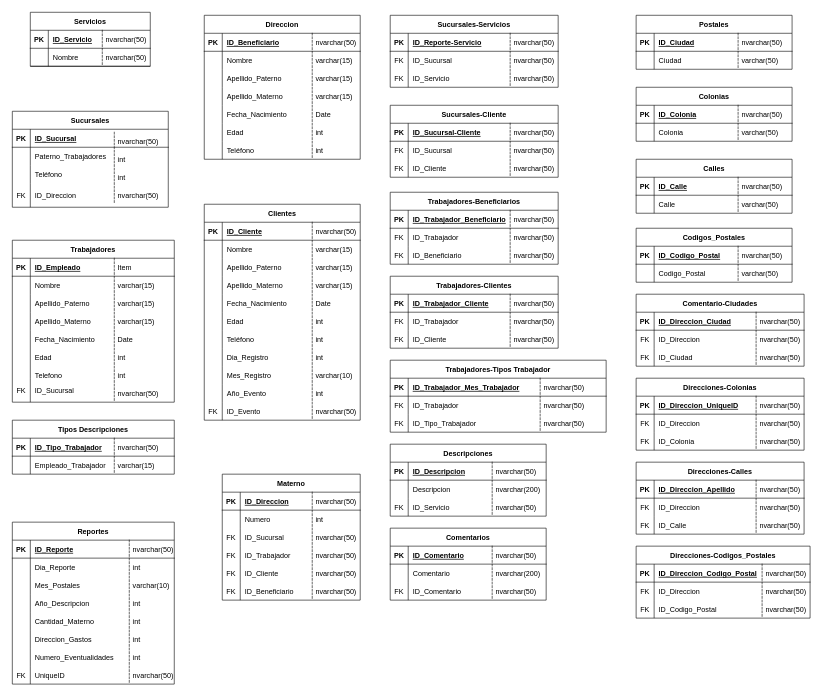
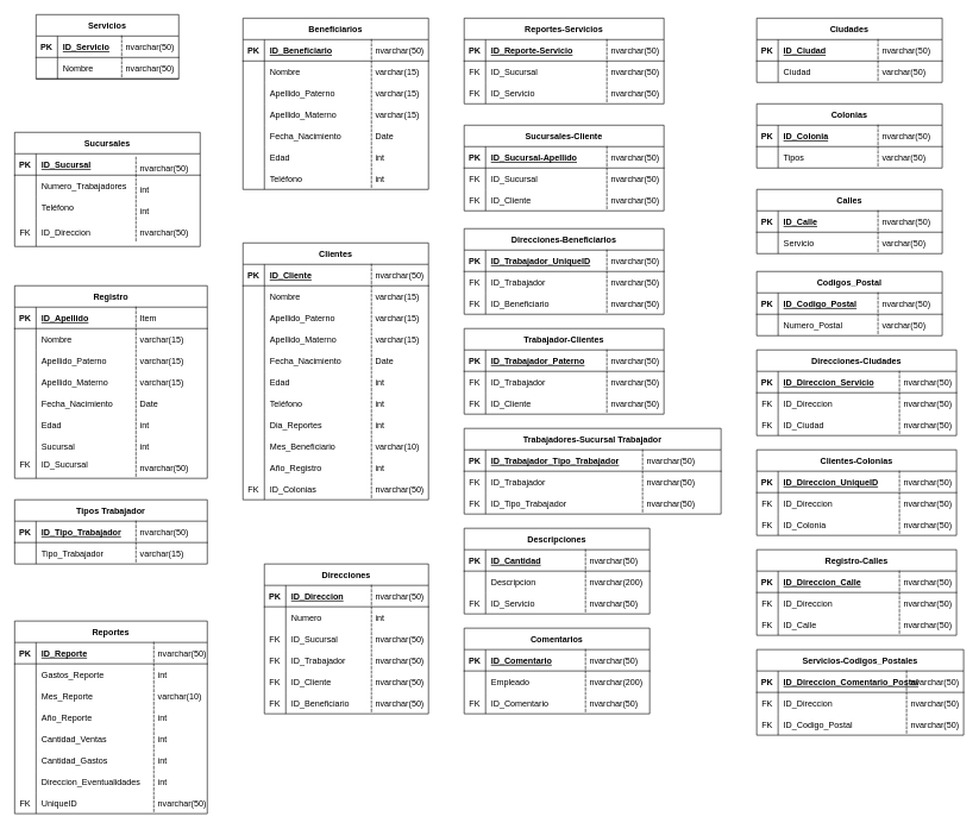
- <mxCell id="165" value="Direccion" style="shape=table;startSize=30;container=1;collapsible=1;childLayout=tableLayout;fixedRows=1;rowLines=0;fontStyle=1;align=center;resizeLast=1;" vertex="1" parent="1"><mxGeometry x="340" y="25" width="260" height="240" as="geometry" /></mxCell>
+ <mxCell id="165" value="Beneficiarios" style="shape=table;startSize=30;container=1;collapsible=1;childLayout=tableLayout;fixedRows=1;rowLines=0;fontStyle=1;align=center;resizeLast=1;" vertex="1" parent="1"><mxGeometry x="340" y="25" width="260" height="240" as="geometry" /></mxCell>
- <mxCell id="242" value="Sucursales-Servicios" style="shape=table;startSize=30;container=1;collapsible=1;childLayout=tableLayout;fixedRows=1;rowLines=0;fontStyle=1;align=center;resizeLast=1;" vertex="1" parent="1"><mxGeometry x="650" y="25" width="280" height="120" as="geometry" /></mxCell>
+ <mxCell id="242" value="Reportes-Servicios" style="shape=table;startSize=30;container=1;collapsible=1;childLayout=tableLayout;fixedRows=1;rowLines=0;fontStyle=1;align=center;resizeLast=1;" vertex="1" parent="1"><mxGeometry x="650" y="25" width="280" height="120" as="geometry" /></mxCell>
- <mxCell id="354" value="Postales" style="shape=table;startSize=30;container=1;collapsible=1;childLayout=tableLayout;fixedRows=1;rowLines=0;fontStyle=1;align=center;resizeLast=1;" vertex="1" parent="1"><mxGeometry x="1060" y="25" width="260" height="90" as="geometry" /></mxCell>
+ <mxCell id="354" value="Ciudades" style="shape=table;startSize=30;container=1;collapsible=1;childLayout=tableLayout;fixedRows=1;rowLines=0;fontStyle=1;align=center;resizeLast=1;" vertex="1" parent="1"><mxGeometry x="1060" y="25" width="260" height="90" as="geometry" /></mxCell>
- <mxCell id="261" value="ID_Sucursal-Cliente" style="shape=partialRectangle;connectable=0;fillColor=none;top=0;left=0;bottom=0;right=0;align=left;spacingLeft=6;fontStyle=5;overflow=hidden;" vertex="1" parent="259"><mxGeometry x="30" width="250" height="30" as="geometry"><mxRectangle width="250" height="30" as="alternateBounds" /></mxGeometry></mxCell>
+ <mxCell id="261" value="ID_Sucursal-Apellido" style="shape=partialRectangle;connectable=0;fillColor=none;top=0;left=0;bottom=0;right=0;align=left;spacingLeft=6;fontStyle=5;overflow=hidden;" vertex="1" parent="259"><mxGeometry x="30" width="250" height="30" as="geometry"><mxRectangle width="250" height="30" as="alternateBounds" /></mxGeometry></mxCell>
- <mxCell id="371" value="Colonia" style="shape=partialRectangle;connectable=0;fillColor=none;top=0;left=0;bottom=0;right=0;align=left;spacingLeft=6;overflow=hidden;" vertex="1" parent="369"><mxGeometry x="30" width="230" height="30" as="geometry"><mxRectangle width="230" height="30" as="alternateBounds" /></mxGeometry></mxCell>
+ <mxCell id="371" value="Tipos" style="shape=partialRectangle;connectable=0;fillColor=none;top=0;left=0;bottom=0;right=0;align=left;spacingLeft=6;overflow=hidden;" vertex="1" parent="369"><mxGeometry x="30" width="230" height="30" as="geometry"><mxRectangle width="230" height="30" as="alternateBounds" /></mxGeometry></mxCell>
- <mxCell id="51" value="Paterno_Trabajadores" style="shape=partialRectangle;connectable=0;fillColor=none;top=0;left=0;bottom=0;right=0;align=left;spacingLeft=6;overflow=hidden;" vertex="1" parent="49"><mxGeometry x="30" width="230" height="30" as="geometry"><mxRectangle width="230" height="30" as="alternateBounds" /></mxGeometry></mxCell>
+ <mxCell id="51" value="Numero_Trabajadores" style="shape=partialRectangle;connectable=0;fillColor=none;top=0;left=0;bottom=0;right=0;align=left;spacingLeft=6;overflow=hidden;" vertex="1" parent="49"><mxGeometry x="30" width="230" height="30" as="geometry"><mxRectangle width="230" height="30" as="alternateBounds" /></mxGeometry></mxCell>
- <mxCell id="274" value="Trabajadores-Beneficiarios" style="shape=table;startSize=30;container=1;collapsible=1;childLayout=tableLayout;fixedRows=1;rowLines=0;fontStyle=1;align=center;resizeLast=1;" vertex="1" parent="1"><mxGeometry x="650" y="320" width="280" height="120" as="geometry" /></mxCell>
+ <mxCell id="274" value="Direcciones-Beneficiarios" style="shape=table;startSize=30;container=1;collapsible=1;childLayout=tableLayout;fixedRows=1;rowLines=0;fontStyle=1;align=center;resizeLast=1;" vertex="1" parent="1"><mxGeometry x="650" y="320" width="280" height="120" as="geometry" /></mxCell>
- <mxCell id="382" value="Calle" style="shape=partialRectangle;connectable=0;fillColor=none;top=0;left=0;bottom=0;right=0;align=left;spacingLeft=6;overflow=hidden;" vertex="1" parent="380"><mxGeometry x="30" width="230" height="30" as="geometry"><mxRectangle width="230" height="30" as="alternateBounds" /></mxGeometry></mxCell>
+ <mxCell id="382" value="Servicio" style="shape=partialRectangle;connectable=0;fillColor=none;top=0;left=0;bottom=0;right=0;align=left;spacingLeft=6;overflow=hidden;" vertex="1" parent="380"><mxGeometry x="30" width="230" height="30" as="geometry"><mxRectangle width="230" height="30" as="alternateBounds" /></mxGeometry></mxCell>
- <mxCell id="277" value="ID_Trabajador_Beneficiario" style="shape=partialRectangle;connectable=0;fillColor=none;top=0;left=0;bottom=0;right=0;align=left;spacingLeft=6;fontStyle=5;overflow=hidden;" vertex="1" parent="275"><mxGeometry x="30" width="250" height="30" as="geometry"><mxRectangle width="250" height="30" as="alternateBounds" /></mxGeometry></mxCell>
+ <mxCell id="277" value="ID_Trabajador_UniqueID" style="shape=partialRectangle;connectable=0;fillColor=none;top=0;left=0;bottom=0;right=0;align=left;spacingLeft=6;fontStyle=5;overflow=hidden;" vertex="1" parent="275"><mxGeometry x="30" width="250" height="30" as="geometry"><mxRectangle width="250" height="30" as="alternateBounds" /></mxGeometry></mxCell>
- <mxCell id="387" value="Codigos_Postales" style="shape=table;startSize=30;container=1;collapsible=1;childLayout=tableLayout;fixedRows=1;rowLines=0;fontStyle=1;align=center;resizeLast=1;" vertex="1" parent="1"><mxGeometry x="1060" y="380" width="260" height="90" as="geometry" /></mxCell>
+ <mxCell id="387" value="Codigos_Postal" style="shape=table;startSize=30;container=1;collapsible=1;childLayout=tableLayout;fixedRows=1;rowLines=0;fontStyle=1;align=center;resizeLast=1;" vertex="1" parent="1"><mxGeometry x="1060" y="380" width="260" height="90" as="geometry" /></mxCell>
- <mxCell id="69" value="Trabajadores" style="shape=table;startSize=30;container=1;collapsible=1;childLayout=tableLayout;fixedRows=1;rowLines=0;fontStyle=1;align=center;resizeLast=1;" vertex="1" parent="1"><mxGeometry x="20" y="400" width="270" height="270" as="geometry" /></mxCell>
+ <mxCell id="69" value="Registro" style="shape=table;startSize=30;container=1;collapsible=1;childLayout=tableLayout;fixedRows=1;rowLines=0;fontStyle=1;align=center;resizeLast=1;" vertex="1" parent="1"><mxGeometry x="20" y="400" width="270" height="270" as="geometry" /></mxCell>
- <mxCell id="72" value="ID_Empleado" style="shape=partialRectangle;connectable=0;fillColor=none;top=0;left=0;bottom=0;right=0;align=left;spacingLeft=6;fontStyle=5;overflow=hidden;" vertex="1" parent="70"><mxGeometry x="30" width="240" height="30" as="geometry"><mxRectangle width="240" height="30" as="alternateBounds" /></mxGeometry></mxCell>
+ <mxCell id="72" value="ID_Apellido" style="shape=partialRectangle;connectable=0;fillColor=none;top=0;left=0;bottom=0;right=0;align=left;spacingLeft=6;fontStyle=5;overflow=hidden;" vertex="1" parent="70"><mxGeometry x="30" width="240" height="30" as="geometry"><mxRectangle width="240" height="30" as="alternateBounds" /></mxGeometry></mxCell>
- <mxCell id="393" value="Codigo_Postal" style="shape=partialRectangle;connectable=0;fillColor=none;top=0;left=0;bottom=0;right=0;align=left;spacingLeft=6;overflow=hidden;" vertex="1" parent="391"><mxGeometry x="30" width="230" height="30" as="geometry"><mxRectangle width="230" height="30" as="alternateBounds" /></mxGeometry></mxCell>
+ <mxCell id="393" value="Numero_Postal" style="shape=partialRectangle;connectable=0;fillColor=none;top=0;left=0;bottom=0;right=0;align=left;spacingLeft=6;overflow=hidden;" vertex="1" parent="391"><mxGeometry x="30" width="230" height="30" as="geometry"><mxRectangle width="230" height="30" as="alternateBounds" /></mxGeometry></mxCell>
- <mxCell id="290" value="Trabajadores-Clientes" style="shape=table;startSize=30;container=1;collapsible=1;childLayout=tableLayout;fixedRows=1;rowLines=0;fontStyle=1;align=center;resizeLast=1;" vertex="1" parent="1"><mxGeometry x="650" y="460" width="280" height="120" as="geometry" /></mxCell>
+ <mxCell id="290" value="Trabajador-Clientes" style="shape=table;startSize=30;container=1;collapsible=1;childLayout=tableLayout;fixedRows=1;rowLines=0;fontStyle=1;align=center;resizeLast=1;" vertex="1" parent="1"><mxGeometry x="650" y="460" width="280" height="120" as="geometry" /></mxCell>
- <mxCell id="293" value="ID_Trabajador_Cliente" style="shape=partialRectangle;connectable=0;fillColor=none;top=0;left=0;bottom=0;right=0;align=left;spacingLeft=6;fontStyle=5;overflow=hidden;" vertex="1" parent="291"><mxGeometry x="30" width="250" height="30" as="geometry"><mxRectangle width="250" height="30" as="alternateBounds" /></mxGeometry></mxCell>
+ <mxCell id="293" value="ID_Trabajador_Paterno" style="shape=partialRectangle;connectable=0;fillColor=none;top=0;left=0;bottom=0;right=0;align=left;spacingLeft=6;fontStyle=5;overflow=hidden;" vertex="1" parent="291"><mxGeometry x="30" width="250" height="30" as="geometry"><mxRectangle width="250" height="30" as="alternateBounds" /></mxGeometry></mxCell>
- <mxCell id="410" value="Comentario-Ciudades" style="shape=table;startSize=30;container=1;collapsible=1;childLayout=tableLayout;fixedRows=1;rowLines=0;fontStyle=1;align=center;resizeLast=1;" vertex="1" parent="1"><mxGeometry x="1060" y="490" width="280" height="120" as="geometry" /></mxCell>
+ <mxCell id="410" value="Direcciones-Ciudades" style="shape=table;startSize=30;container=1;collapsible=1;childLayout=tableLayout;fixedRows=1;rowLines=0;fontStyle=1;align=center;resizeLast=1;" vertex="1" parent="1"><mxGeometry x="1060" y="490" width="280" height="120" as="geometry" /></mxCell>
- <mxCell id="413" value="ID_Direccion_Ciudad" style="shape=partialRectangle;connectable=0;fillColor=none;top=0;left=0;bottom=0;right=0;align=left;spacingLeft=6;fontStyle=5;overflow=hidden;" vertex="1" parent="411"><mxGeometry x="30" width="250" height="30" as="geometry"><mxRectangle width="250" height="30" as="alternateBounds" /></mxGeometry></mxCell>
+ <mxCell id="413" value="ID_Direccion_Servicio" style="shape=partialRectangle;connectable=0;fillColor=none;top=0;left=0;bottom=0;right=0;align=left;spacingLeft=6;fontStyle=5;overflow=hidden;" vertex="1" parent="411"><mxGeometry x="30" width="250" height="30" as="geometry"><mxRectangle width="250" height="30" as="alternateBounds" /></mxGeometry></mxCell>
- <mxCell id="35" value="Dia_Registro" style="shape=partialRectangle;connectable=0;fillColor=none;top=0;left=0;bottom=0;right=0;align=left;spacingLeft=6;overflow=hidden;" vertex="1" parent="33"><mxGeometry x="30" width="230" height="30" as="geometry"><mxRectangle width="230" height="30" as="alternateBounds" /></mxGeometry></mxCell>
+ <mxCell id="35" value="Dia_Reportes" style="shape=partialRectangle;connectable=0;fillColor=none;top=0;left=0;bottom=0;right=0;align=left;spacingLeft=6;overflow=hidden;" vertex="1" parent="33"><mxGeometry x="30" width="230" height="30" as="geometry"><mxRectangle width="230" height="30" as="alternateBounds" /></mxGeometry></mxCell>
- <mxCell id="306" value="Trabajadores-Tipos Trabajador" style="shape=table;startSize=30;container=1;collapsible=1;childLayout=tableLayout;fixedRows=1;rowLines=0;fontStyle=1;align=center;resizeLast=1;" vertex="1" parent="1"><mxGeometry x="650" y="600" width="360" height="120" as="geometry" /></mxCell>
+ <mxCell id="306" value="Trabajadores-Sucursal Trabajador" style="shape=table;startSize=30;container=1;collapsible=1;childLayout=tableLayout;fixedRows=1;rowLines=0;fontStyle=1;align=center;resizeLast=1;" vertex="1" parent="1"><mxGeometry x="650" y="600" width="360" height="120" as="geometry" /></mxCell>
- <mxCell id="92" value="Telefono" style="shape=partialRectangle;connectable=0;fillColor=none;top=0;left=0;bottom=0;right=0;align=left;spacingLeft=6;overflow=hidden;" vertex="1" parent="1"><mxGeometry x="50" y="610" width="150" height="30" as="geometry"><mxRectangle width="150" height="30" as="alternateBounds" /></mxGeometry></mxCell>
+ <mxCell id="92" value="Sucursal" style="shape=partialRectangle;connectable=0;fillColor=none;top=0;left=0;bottom=0;right=0;align=left;spacingLeft=6;overflow=hidden;" vertex="1" parent="1"><mxGeometry x="50" y="610" width="150" height="30" as="geometry"><mxRectangle width="150" height="30" as="alternateBounds" /></mxGeometry></mxCell>
- <mxCell id="38" value="Mes_Registro" style="shape=partialRectangle;connectable=0;fillColor=none;top=0;left=0;bottom=0;right=0;align=left;spacingLeft=6;overflow=hidden;" vertex="1" parent="36"><mxGeometry x="30" width="230" height="30" as="geometry"><mxRectangle width="230" height="30" as="alternateBounds" /></mxGeometry></mxCell>
+ <mxCell id="38" value="Mes_Beneficiario" style="shape=partialRectangle;connectable=0;fillColor=none;top=0;left=0;bottom=0;right=0;align=left;spacingLeft=6;overflow=hidden;" vertex="1" parent="36"><mxGeometry x="30" width="230" height="30" as="geometry"><mxRectangle width="230" height="30" as="alternateBounds" /></mxGeometry></mxCell>
- <mxCell id="309" value="ID_Trabajador_Mes_Trabajador" style="shape=partialRectangle;connectable=0;fillColor=none;top=0;left=0;bottom=0;right=0;align=left;spacingLeft=6;fontStyle=5;overflow=hidden;" vertex="1" parent="307"><mxGeometry x="30" width="330" height="30" as="geometry"><mxRectangle width="330" height="30" as="alternateBounds" /></mxGeometry></mxCell>
+ <mxCell id="309" value="ID_Trabajador_Tipo_Trabajador" style="shape=partialRectangle;connectable=0;fillColor=none;top=0;left=0;bottom=0;right=0;align=left;spacingLeft=6;fontStyle=5;overflow=hidden;" vertex="1" parent="307"><mxGeometry x="30" width="330" height="30" as="geometry"><mxRectangle width="330" height="30" as="alternateBounds" /></mxGeometry></mxCell>
- <mxCell id="426" value="Direcciones-Colonias" style="shape=table;startSize=30;container=1;collapsible=1;childLayout=tableLayout;fixedRows=1;rowLines=0;fontStyle=1;align=center;resizeLast=1;" vertex="1" parent="1"><mxGeometry x="1060" y="630" width="280" height="120" as="geometry" /></mxCell>
+ <mxCell id="426" value="Clientes-Colonias" style="shape=table;startSize=30;container=1;collapsible=1;childLayout=tableLayout;fixedRows=1;rowLines=0;fontStyle=1;align=center;resizeLast=1;" vertex="1" parent="1"><mxGeometry x="1060" y="630" width="280" height="120" as="geometry" /></mxCell>
- <mxCell id="41" value="Año_Evento" style="shape=partialRectangle;connectable=0;fillColor=none;top=0;left=0;bottom=0;right=0;align=left;spacingLeft=6;overflow=hidden;" vertex="1" parent="39"><mxGeometry x="30" width="230" height="30" as="geometry"><mxRectangle width="230" height="30" as="alternateBounds" /></mxGeometry></mxCell>
+ <mxCell id="41" value="Año_Registro" style="shape=partialRectangle;connectable=0;fillColor=none;top=0;left=0;bottom=0;right=0;align=left;spacingLeft=6;overflow=hidden;" vertex="1" parent="39"><mxGeometry x="30" width="230" height="30" as="geometry"><mxRectangle width="230" height="30" as="alternateBounds" /></mxGeometry></mxCell>
- <mxCell id="44" value="ID_Evento" style="shape=partialRectangle;connectable=0;fillColor=none;top=0;left=0;bottom=0;right=0;align=left;spacingLeft=6;fontStyle=0;overflow=hidden;" vertex="1" parent="42"><mxGeometry x="30" width="230" height="30" as="geometry"><mxRectangle width="230" height="30" as="alternateBounds" /></mxGeometry></mxCell>
+ <mxCell id="44" value="ID_Colonias" style="shape=partialRectangle;connectable=0;fillColor=none;top=0;left=0;bottom=0;right=0;align=left;spacingLeft=6;fontStyle=0;overflow=hidden;" vertex="1" parent="42"><mxGeometry x="30" width="230" height="30" as="geometry"><mxRectangle width="230" height="30" as="alternateBounds" /></mxGeometry></mxCell>
- <mxCell id="109" value="Tipos Descripciones" style="shape=table;startSize=30;container=1;collapsible=1;childLayout=tableLayout;fixedRows=1;rowLines=0;fontStyle=1;align=center;resizeLast=1;" vertex="1" parent="1"><mxGeometry x="20" y="700" width="270" height="90" as="geometry" /></mxCell>
+ <mxCell id="109" value="Tipos Trabajador" style="shape=table;startSize=30;container=1;collapsible=1;childLayout=tableLayout;fixedRows=1;rowLines=0;fontStyle=1;align=center;resizeLast=1;" vertex="1" parent="1"><mxGeometry x="20" y="700" width="270" height="90" as="geometry" /></mxCell>
- <mxCell id="115" value="Empleado_Trabajador" style="shape=partialRectangle;connectable=0;fillColor=none;top=0;left=0;bottom=0;right=0;align=left;spacingLeft=6;overflow=hidden;" vertex="1" parent="113"><mxGeometry x="30" width="240" height="30" as="geometry"><mxRectangle width="240" height="30" as="alternateBounds" /></mxGeometry></mxCell>
+ <mxCell id="115" value="Tipo_Trabajador" style="shape=partialRectangle;connectable=0;fillColor=none;top=0;left=0;bottom=0;right=0;align=left;spacingLeft=6;overflow=hidden;" vertex="1" parent="113"><mxGeometry x="30" width="240" height="30" as="geometry"><mxRectangle width="240" height="30" as="alternateBounds" /></mxGeometry></mxCell>
- <mxCell id="325" value="ID_Descripcion" style="shape=partialRectangle;connectable=0;fillColor=none;top=0;left=0;bottom=0;right=0;align=left;spacingLeft=6;fontStyle=5;overflow=hidden;" vertex="1" parent="323"><mxGeometry x="30" width="230" height="30" as="geometry"><mxRectangle width="230" height="30" as="alternateBounds" /></mxGeometry></mxCell>
+ <mxCell id="325" value="ID_Cantidad" style="shape=partialRectangle;connectable=0;fillColor=none;top=0;left=0;bottom=0;right=0;align=left;spacingLeft=6;fontStyle=5;overflow=hidden;" vertex="1" parent="323"><mxGeometry x="30" width="230" height="30" as="geometry"><mxRectangle width="230" height="30" as="alternateBounds" /></mxGeometry></mxCell>
- <mxCell id="442" value="Direcciones-Calles" style="shape=table;startSize=30;container=1;collapsible=1;childLayout=tableLayout;fixedRows=1;rowLines=0;fontStyle=1;align=center;resizeLast=1;" vertex="1" parent="1"><mxGeometry x="1060" y="770" width="280" height="120" as="geometry" /></mxCell>
+ <mxCell id="442" value="Registro-Calles" style="shape=table;startSize=30;container=1;collapsible=1;childLayout=tableLayout;fixedRows=1;rowLines=0;fontStyle=1;align=center;resizeLast=1;" vertex="1" parent="1"><mxGeometry x="1060" y="770" width="280" height="120" as="geometry" /></mxCell>
- <mxCell id="223" value="Materno" style="shape=table;startSize=30;container=1;collapsible=1;childLayout=tableLayout;fixedRows=1;rowLines=0;fontStyle=1;align=center;resizeLast=1;" vertex="1" parent="1"><mxGeometry x="370" y="790" width="230" height="210" as="geometry" /></mxCell>
+ <mxCell id="223" value="Direcciones" style="shape=table;startSize=30;container=1;collapsible=1;childLayout=tableLayout;fixedRows=1;rowLines=0;fontStyle=1;align=center;resizeLast=1;" vertex="1" parent="1"><mxGeometry x="370" y="790" width="230" height="210" as="geometry" /></mxCell>
- <mxCell id="445" value="ID_Direccion_Apellido" style="shape=partialRectangle;connectable=0;fillColor=none;top=0;left=0;bottom=0;right=0;align=left;spacingLeft=6;fontStyle=5;overflow=hidden;" vertex="1" parent="443"><mxGeometry x="30" width="250" height="30" as="geometry"><mxRectangle width="250" height="30" as="alternateBounds" /></mxGeometry></mxCell>
+ <mxCell id="445" value="ID_Direccion_Calle" style="shape=partialRectangle;connectable=0;fillColor=none;top=0;left=0;bottom=0;right=0;align=left;spacingLeft=6;fontStyle=5;overflow=hidden;" vertex="1" parent="443"><mxGeometry x="30" width="250" height="30" as="geometry"><mxRectangle width="250" height="30" as="alternateBounds" /></mxGeometry></mxCell>
- <mxCell id="458" value="Direcciones-Codigos_Postales" style="shape=table;startSize=30;container=1;collapsible=1;childLayout=tableLayout;fixedRows=1;rowLines=0;fontStyle=1;align=center;resizeLast=1;" vertex="1" parent="1"><mxGeometry x="1060" y="910" width="290" height="120" as="geometry" /></mxCell>
+ <mxCell id="458" value="Servicios-Codigos_Postales" style="shape=table;startSize=30;container=1;collapsible=1;childLayout=tableLayout;fixedRows=1;rowLines=0;fontStyle=1;align=center;resizeLast=1;" vertex="1" parent="1"><mxGeometry x="1060" y="910" width="290" height="120" as="geometry" /></mxCell>
- <mxCell id="126" value="Dia_Reporte" style="shape=partialRectangle;connectable=0;fillColor=none;top=0;left=0;bottom=0;right=0;align=left;spacingLeft=6;overflow=hidden;" vertex="1" parent="124"><mxGeometry x="30" width="240" height="30" as="geometry"><mxRectangle width="240" height="30" as="alternateBounds" /></mxGeometry></mxCell>
+ <mxCell id="126" value="Gastos_Reporte" style="shape=partialRectangle;connectable=0;fillColor=none;top=0;left=0;bottom=0;right=0;align=left;spacingLeft=6;overflow=hidden;" vertex="1" parent="124"><mxGeometry x="30" width="240" height="30" as="geometry"><mxRectangle width="240" height="30" as="alternateBounds" /></mxGeometry></mxCell>
- <mxCell id="344" value="Comentario" style="shape=partialRectangle;connectable=0;fillColor=none;top=0;left=0;bottom=0;right=0;align=left;spacingLeft=6;overflow=hidden;" vertex="1" parent="342"><mxGeometry x="30" width="230" height="30" as="geometry"><mxRectangle width="230" height="30" as="alternateBounds" /></mxGeometry></mxCell>
+ <mxCell id="344" value="Empleado" style="shape=partialRectangle;connectable=0;fillColor=none;top=0;left=0;bottom=0;right=0;align=left;spacingLeft=6;overflow=hidden;" vertex="1" parent="342"><mxGeometry x="30" width="230" height="30" as="geometry"><mxRectangle width="230" height="30" as="alternateBounds" /></mxGeometry></mxCell>
- <mxCell id="461" value="ID_Direccion_Codigo_Postal" style="shape=partialRectangle;connectable=0;fillColor=none;top=0;left=0;bottom=0;right=0;align=left;spacingLeft=6;fontStyle=5;overflow=hidden;" vertex="1" parent="459"><mxGeometry x="30" width="260" height="30" as="geometry"><mxRectangle width="260" height="30" as="alternateBounds" /></mxGeometry></mxCell>
+ <mxCell id="461" value="ID_Direccion_Comentario_Postal" style="shape=partialRectangle;connectable=0;fillColor=none;top=0;left=0;bottom=0;right=0;align=left;spacingLeft=6;fontStyle=5;overflow=hidden;" vertex="1" parent="459"><mxGeometry x="30" width="260" height="30" as="geometry"><mxRectangle width="260" height="30" as="alternateBounds" /></mxGeometry></mxCell>
- <mxCell id="129" value="Mes_Postales" style="shape=partialRectangle;connectable=0;fillColor=none;top=0;left=0;bottom=0;right=0;align=left;spacingLeft=6;overflow=hidden;" vertex="1" parent="127"><mxGeometry x="30" width="240" height="30" as="geometry"><mxRectangle width="240" height="30" as="alternateBounds" /></mxGeometry></mxCell>
+ <mxCell id="129" value="Mes_Reporte" style="shape=partialRectangle;connectable=0;fillColor=none;top=0;left=0;bottom=0;right=0;align=left;spacingLeft=6;overflow=hidden;" vertex="1" parent="127"><mxGeometry x="30" width="240" height="30" as="geometry"><mxRectangle width="240" height="30" as="alternateBounds" /></mxGeometry></mxCell>
- <mxCell id="132" value="Año_Descripcion" style="shape=partialRectangle;connectable=0;fillColor=none;top=0;left=0;bottom=0;right=0;align=left;spacingLeft=6;overflow=hidden;" vertex="1" parent="130"><mxGeometry x="30" width="240" height="30" as="geometry"><mxRectangle width="240" height="30" as="alternateBounds" /></mxGeometry></mxCell>
+ <mxCell id="132" value="Año_Reporte" style="shape=partialRectangle;connectable=0;fillColor=none;top=0;left=0;bottom=0;right=0;align=left;spacingLeft=6;overflow=hidden;" vertex="1" parent="130"><mxGeometry x="30" width="240" height="30" as="geometry"><mxRectangle width="240" height="30" as="alternateBounds" /></mxGeometry></mxCell>
- <mxCell id="135" value="Cantidad_Materno" style="shape=partialRectangle;connectable=0;fillColor=none;top=0;left=0;bottom=0;right=0;align=left;spacingLeft=6;overflow=hidden;" vertex="1" parent="133"><mxGeometry x="30" width="240" height="30" as="geometry"><mxRectangle width="240" height="30" as="alternateBounds" /></mxGeometry></mxCell>
+ <mxCell id="135" value="Cantidad_Ventas" style="shape=partialRectangle;connectable=0;fillColor=none;top=0;left=0;bottom=0;right=0;align=left;spacingLeft=6;overflow=hidden;" vertex="1" parent="133"><mxGeometry x="30" width="240" height="30" as="geometry"><mxRectangle width="240" height="30" as="alternateBounds" /></mxGeometry></mxCell>
- <mxCell id="138" value="Direccion_Gastos" style="shape=partialRectangle;connectable=0;fillColor=none;top=0;left=0;bottom=0;right=0;align=left;spacingLeft=6;overflow=hidden;" vertex="1" parent="136"><mxGeometry x="30" width="240" height="30" as="geometry"><mxRectangle width="240" height="30" as="alternateBounds" /></mxGeometry></mxCell>
+ <mxCell id="138" value="Cantidad_Gastos" style="shape=partialRectangle;connectable=0;fillColor=none;top=0;left=0;bottom=0;right=0;align=left;spacingLeft=6;overflow=hidden;" vertex="1" parent="136"><mxGeometry x="30" width="240" height="30" as="geometry"><mxRectangle width="240" height="30" as="alternateBounds" /></mxGeometry></mxCell>
- <mxCell id="141" value="Numero_Eventualidades" style="shape=partialRectangle;connectable=0;fillColor=none;top=0;left=0;bottom=0;right=0;align=left;spacingLeft=6;overflow=hidden;" vertex="1" parent="139"><mxGeometry x="30" width="240" height="30" as="geometry"><mxRectangle width="240" height="30" as="alternateBounds" /></mxGeometry></mxCell>
+ <mxCell id="141" value="Direccion_Eventualidades" style="shape=partialRectangle;connectable=0;fillColor=none;top=0;left=0;bottom=0;right=0;align=left;spacingLeft=6;overflow=hidden;" vertex="1" parent="139"><mxGeometry x="30" width="240" height="30" as="geometry"><mxRectangle width="240" height="30" as="alternateBounds" /></mxGeometry></mxCell>
